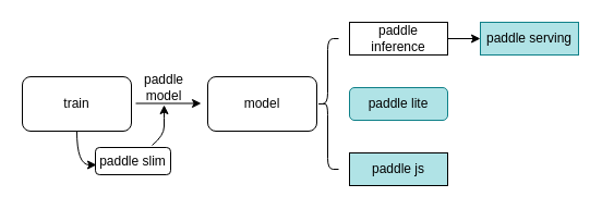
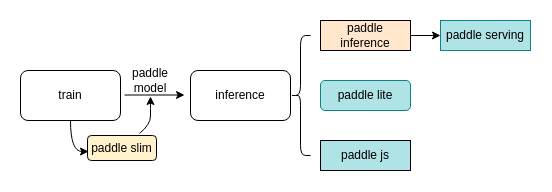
- <mxCell id="7" value="paddle inference" style="rounded=0;whiteSpace=wrap;html=1;" parent="1" vertex="1"><mxGeometry x="320" y="20" width="90" height="30" as="geometry" /></mxCell>
+ <mxCell id="7" value="paddle inference" style="rounded=0;whiteSpace=wrap;html=1;fillColor=#ffe6cc;" parent="1" vertex="1"><mxGeometry x="320" y="20" width="90" height="30" as="geometry" /></mxCell>
- <mxCell id="3" value="model" style="rounded=1;whiteSpace=wrap;html=1;" parent="1" vertex="1"><mxGeometry x="190" y="70" width="100" height="50" as="geometry" /></mxCell>
+ <mxCell id="3" value="inference" style="rounded=1;whiteSpace=wrap;html=1;" parent="1" vertex="1"><mxGeometry x="190" y="70" width="100" height="50" as="geometry" /></mxCell>
- <mxCell id="12" value="&lt;span&gt;paddle slim&lt;/span&gt;" style="rounded=1;whiteSpace=wrap;html=1;" parent="1" vertex="1"><mxGeometry x="87" y="135" width="69" height="25" as="geometry" /></mxCell>
+ <mxCell id="12" value="&lt;span&gt;paddle slim&lt;/span&gt;" style="rounded=1;whiteSpace=wrap;html=1;fillColor=#fff2cc;" parent="1" vertex="1"><mxGeometry x="87" y="135" width="69" height="25" as="geometry" /></mxCell>
